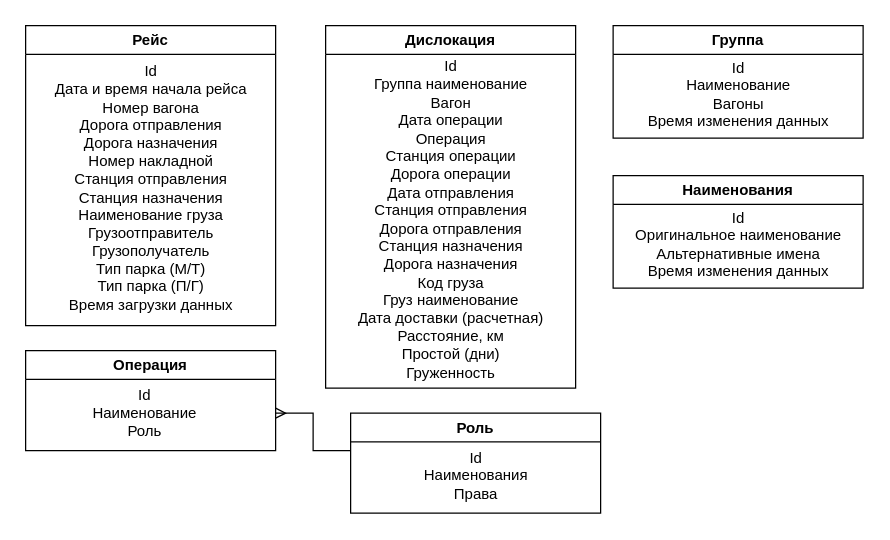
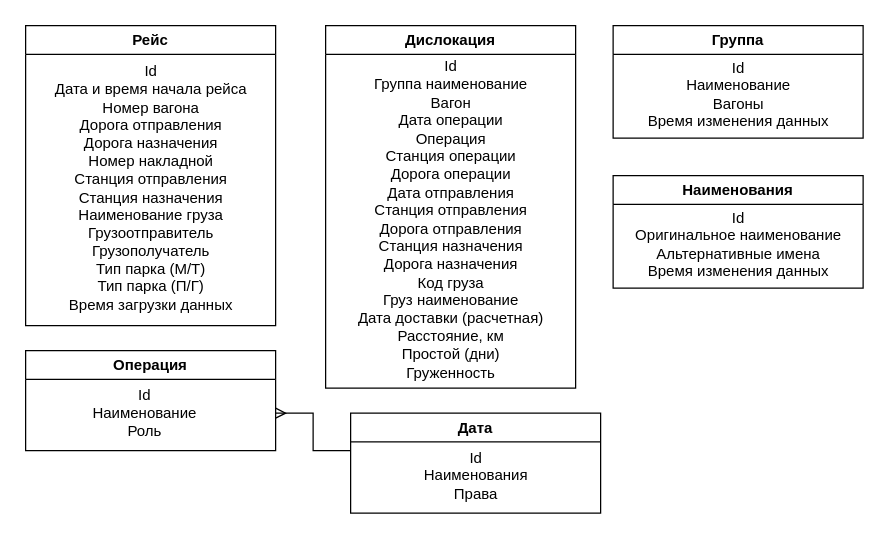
- <mxCell id="12" value="Роль" style="swimlane;whiteSpace=wrap;html=1;" vertex="1" parent="1"><mxGeometry x="280" y="330" width="200" height="80" as="geometry" /></mxCell>
+ <mxCell id="12" value="Дата" style="swimlane;whiteSpace=wrap;html=1;" vertex="1" parent="1"><mxGeometry x="280" y="330" width="200" height="80" as="geometry" /></mxCell>
